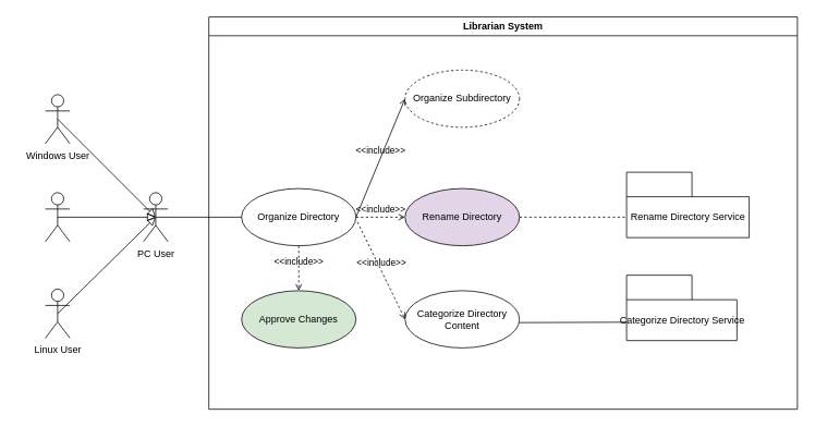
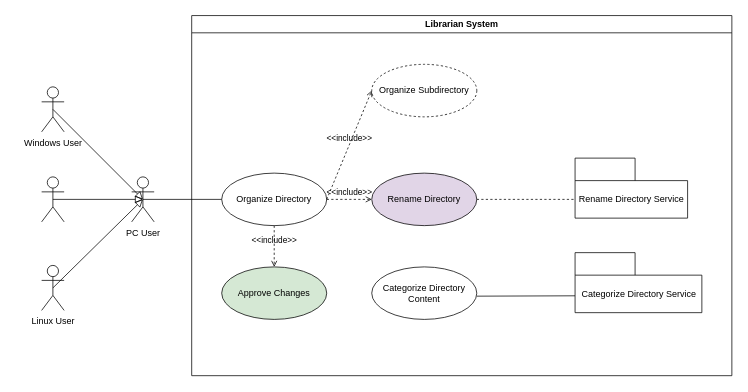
- <mxCell id="21" value="&amp;lt;&amp;lt;include&amp;gt;&amp;gt;" style="html=1;verticalAlign=bottom;labelBackgroundColor=none;endArrow=open;endFill=0;dashed=0;rounded=0;exitX=1;exitY=0.5;exitDx=0;exitDy=0;entryX=0;entryY=0.5;entryDx=0;entryDy=0;" parent="15" source="16" target="17" edge="1"><mxGeometry width="160" relative="1" as="geometry"><mxPoint x="370" y="285" as="sourcePoint" /><mxPoint x="530" y="285" as="targetPoint" /></mxGeometry></mxCell>
+ <mxCell id="21" value="&amp;lt;&amp;lt;include&amp;gt;&amp;gt;" style="html=1;verticalAlign=bottom;labelBackgroundColor=none;endArrow=open;endFill=0;dashed=1;rounded=0;exitX=1;exitY=0.5;exitDx=0;exitDy=0;entryX=0;entryY=0.5;entryDx=0;entryDy=0;" parent="15" source="16" target="17" edge="1"><mxGeometry width="160" relative="1" as="geometry"><mxPoint x="370" y="285" as="sourcePoint" /><mxPoint x="530" y="285" as="targetPoint" /></mxGeometry></mxCell>
- <mxCell id="23" value="&amp;lt;&amp;lt;include&amp;gt;&amp;gt;" style="html=1;verticalAlign=bottom;labelBackgroundColor=none;endArrow=open;endFill=0;dashed=1;rounded=0;exitX=1.013;exitY=0.585;exitDx=0;exitDy=0;entryX=0;entryY=0.5;entryDx=0;entryDy=0;exitPerimeter=0;" parent="15" source="16" target="19" edge="1"><mxGeometry width="160" relative="1" as="geometry"><mxPoint x="190.0" y="255.0" as="sourcePoint" /><mxPoint x="250.0" y="255.0" as="targetPoint" /></mxGeometry></mxCell>
- <mxCell id="29" value="&lt;span style=&quot;font-weight: 400;&quot;&gt;Categorize Directory Service&lt;/span&gt;" style="shape=folder;fontStyle=1;tabWidth=80;tabHeight=30;tabPosition=left;html=1;boundedLbl=1;" parent="1" vertex="1"><mxGeometry x="766" y="336" width="135" height="80" as="geometry" /></mxCell>
+ <mxCell id="29" value="&lt;span style=&quot;font-weight: 400;&quot;&gt;Categorize Directory Service&lt;/span&gt;" style="shape=folder;fontStyle=1;tabWidth=80;tabHeight=30;tabPosition=left;html=1;boundedLbl=1;" parent="1" vertex="1"><mxGeometry x="766" y="336" width="169" height="80" as="geometry" /></mxCell>
